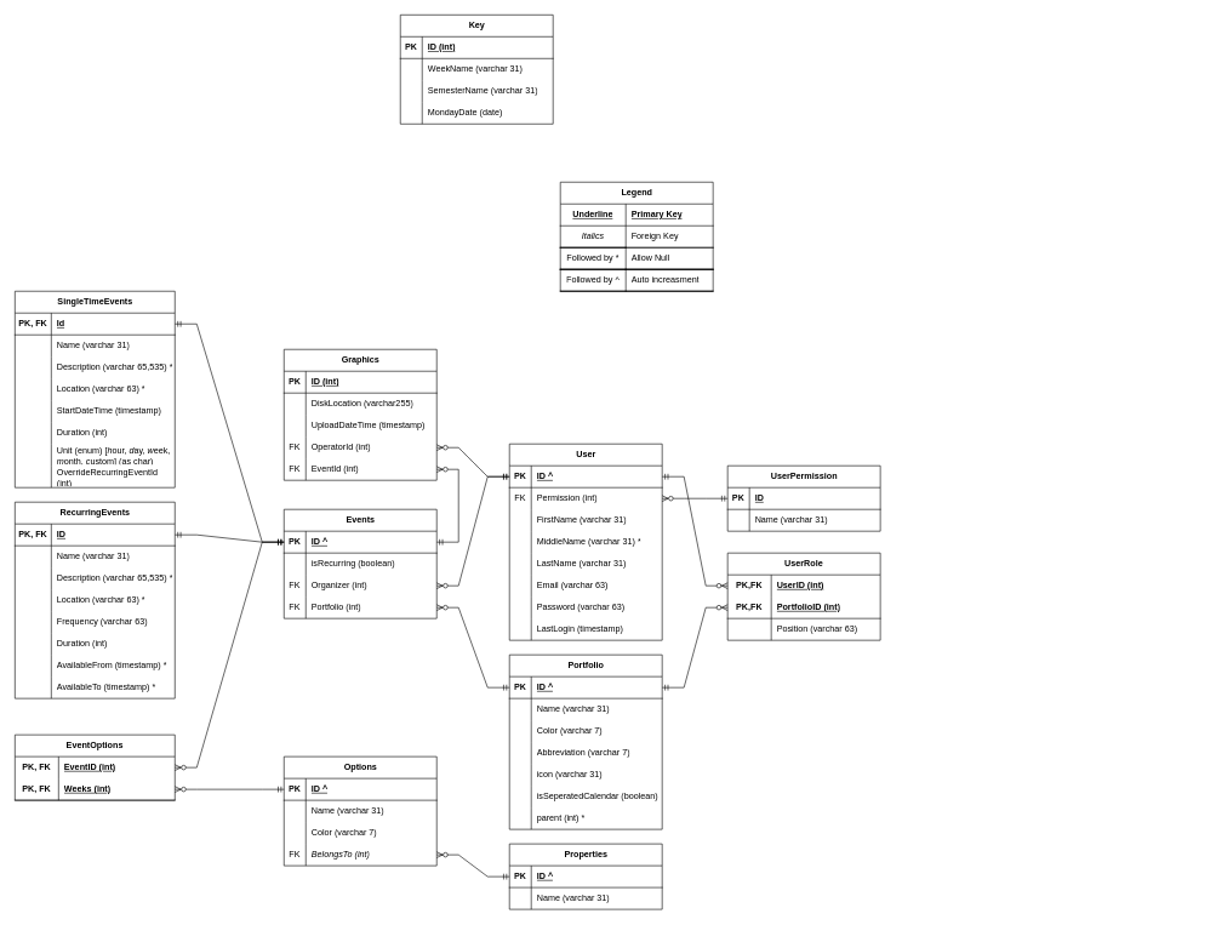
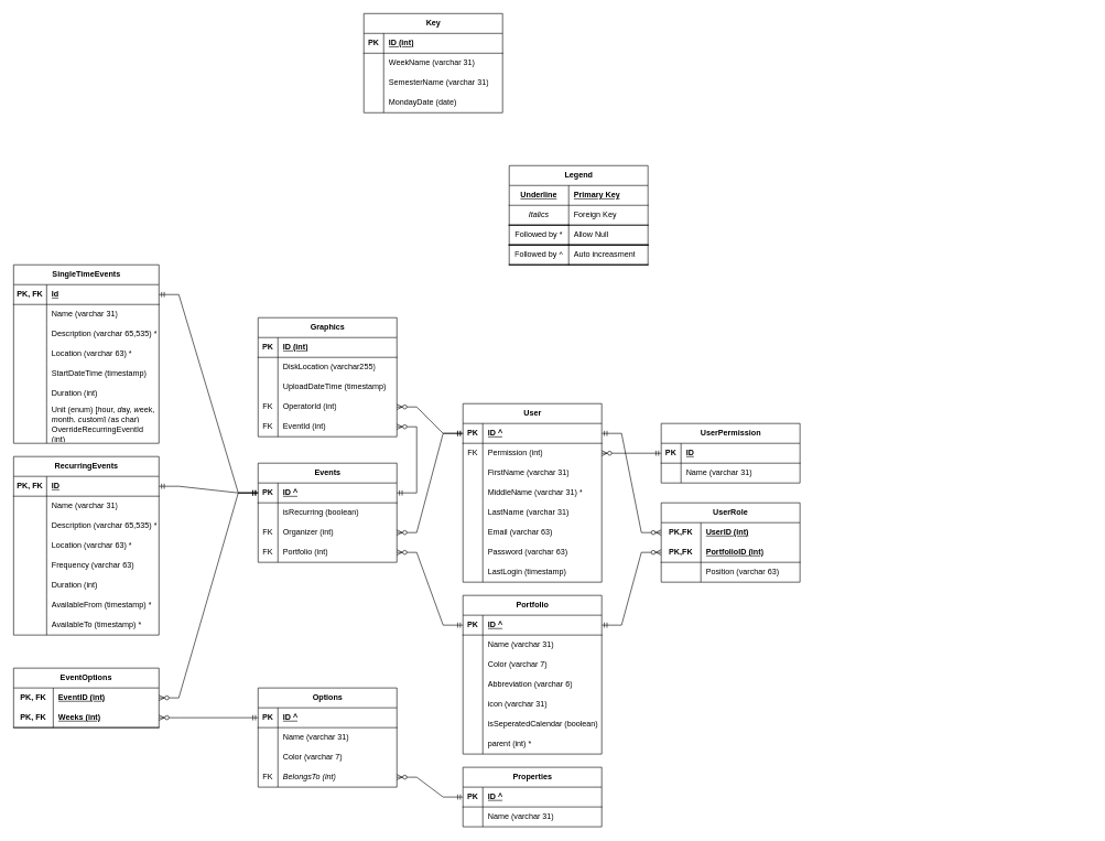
- <mxCell id="27" value="Abbreviation (varchar 7)" style="shape=partialRectangle;connectable=0;fillColor=none;top=0;left=0;bottom=0;right=0;align=left;spacingLeft=6;overflow=hidden;whiteSpace=wrap;html=1;" parent="25" vertex="1"><mxGeometry x="30" width="180" height="30" as="geometry"><mxRectangle width="180" height="30" as="alternateBounds" /></mxGeometry></mxCell>
+ <mxCell id="27" value="Abbreviation (varchar 6)" style="shape=partialRectangle;connectable=0;fillColor=none;top=0;left=0;bottom=0;right=0;align=left;spacingLeft=6;overflow=hidden;whiteSpace=wrap;html=1;" parent="25" vertex="1"><mxGeometry x="30" width="180" height="30" as="geometry"><mxRectangle width="180" height="30" as="alternateBounds" /></mxGeometry></mxCell>
